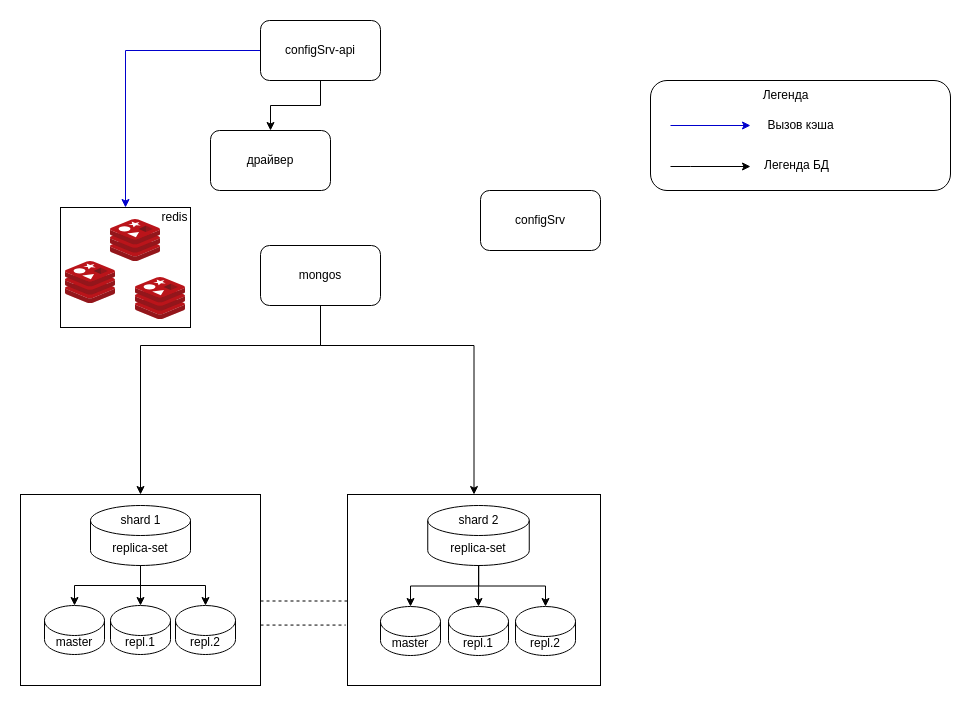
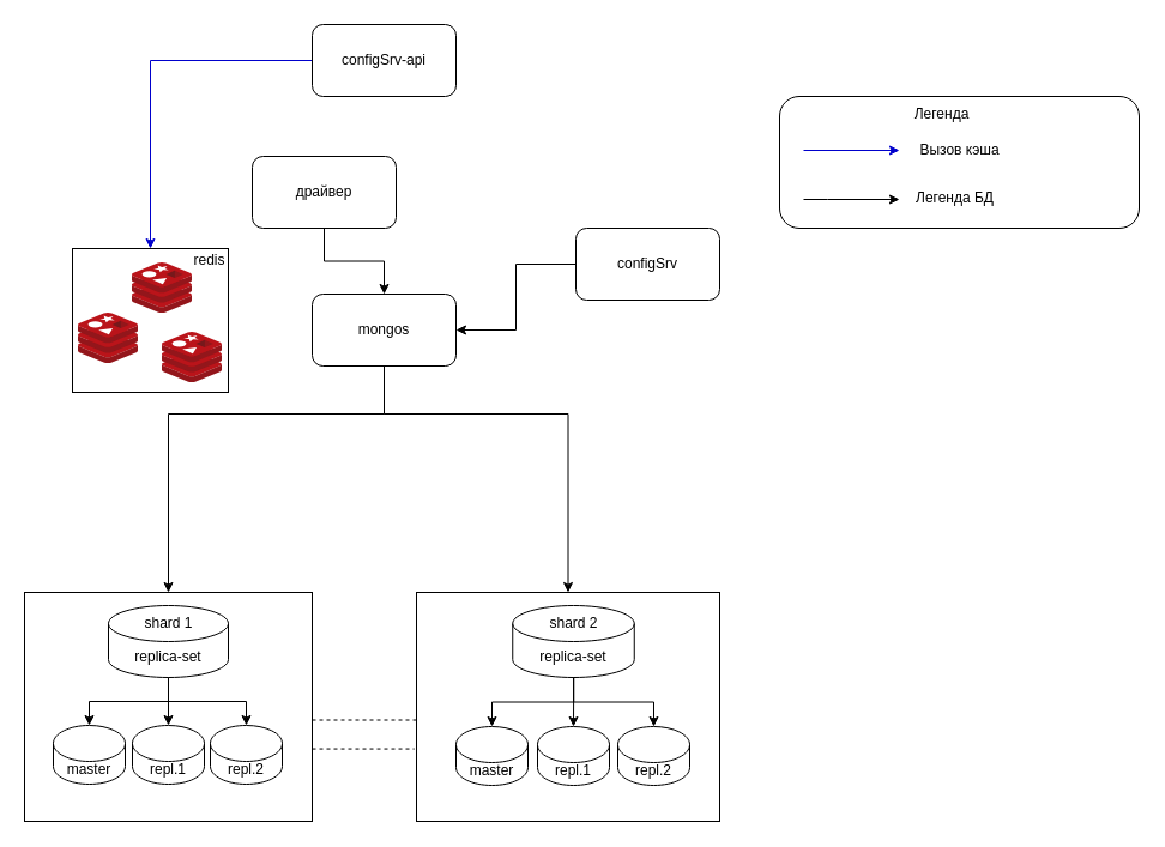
- <mxCell id="21" style="edgeStyle=orthogonalEdgeStyle;rounded=0;orthogonalLoop=1;jettySize=auto;html=1;entryX=0.5;entryY=0;entryDx=0;entryDy=0;" parent="1" source="22" target="9" edge="1"><mxGeometry relative="1" as="geometry" /></mxCell>
+ <mxCell id="8" style="edgeStyle=orthogonalEdgeStyle;rounded=0;orthogonalLoop=1;jettySize=auto;html=1;" parent="1" source="9" target="17" edge="1"><mxGeometry relative="1" as="geometry" /></mxCell>
+ <mxCell id="18" style="edgeStyle=orthogonalEdgeStyle;rounded=0;orthogonalLoop=1;jettySize=auto;html=1;" parent="1" source="19" target="17" edge="1"><mxGeometry relative="1" as="geometry" /></mxCell>
